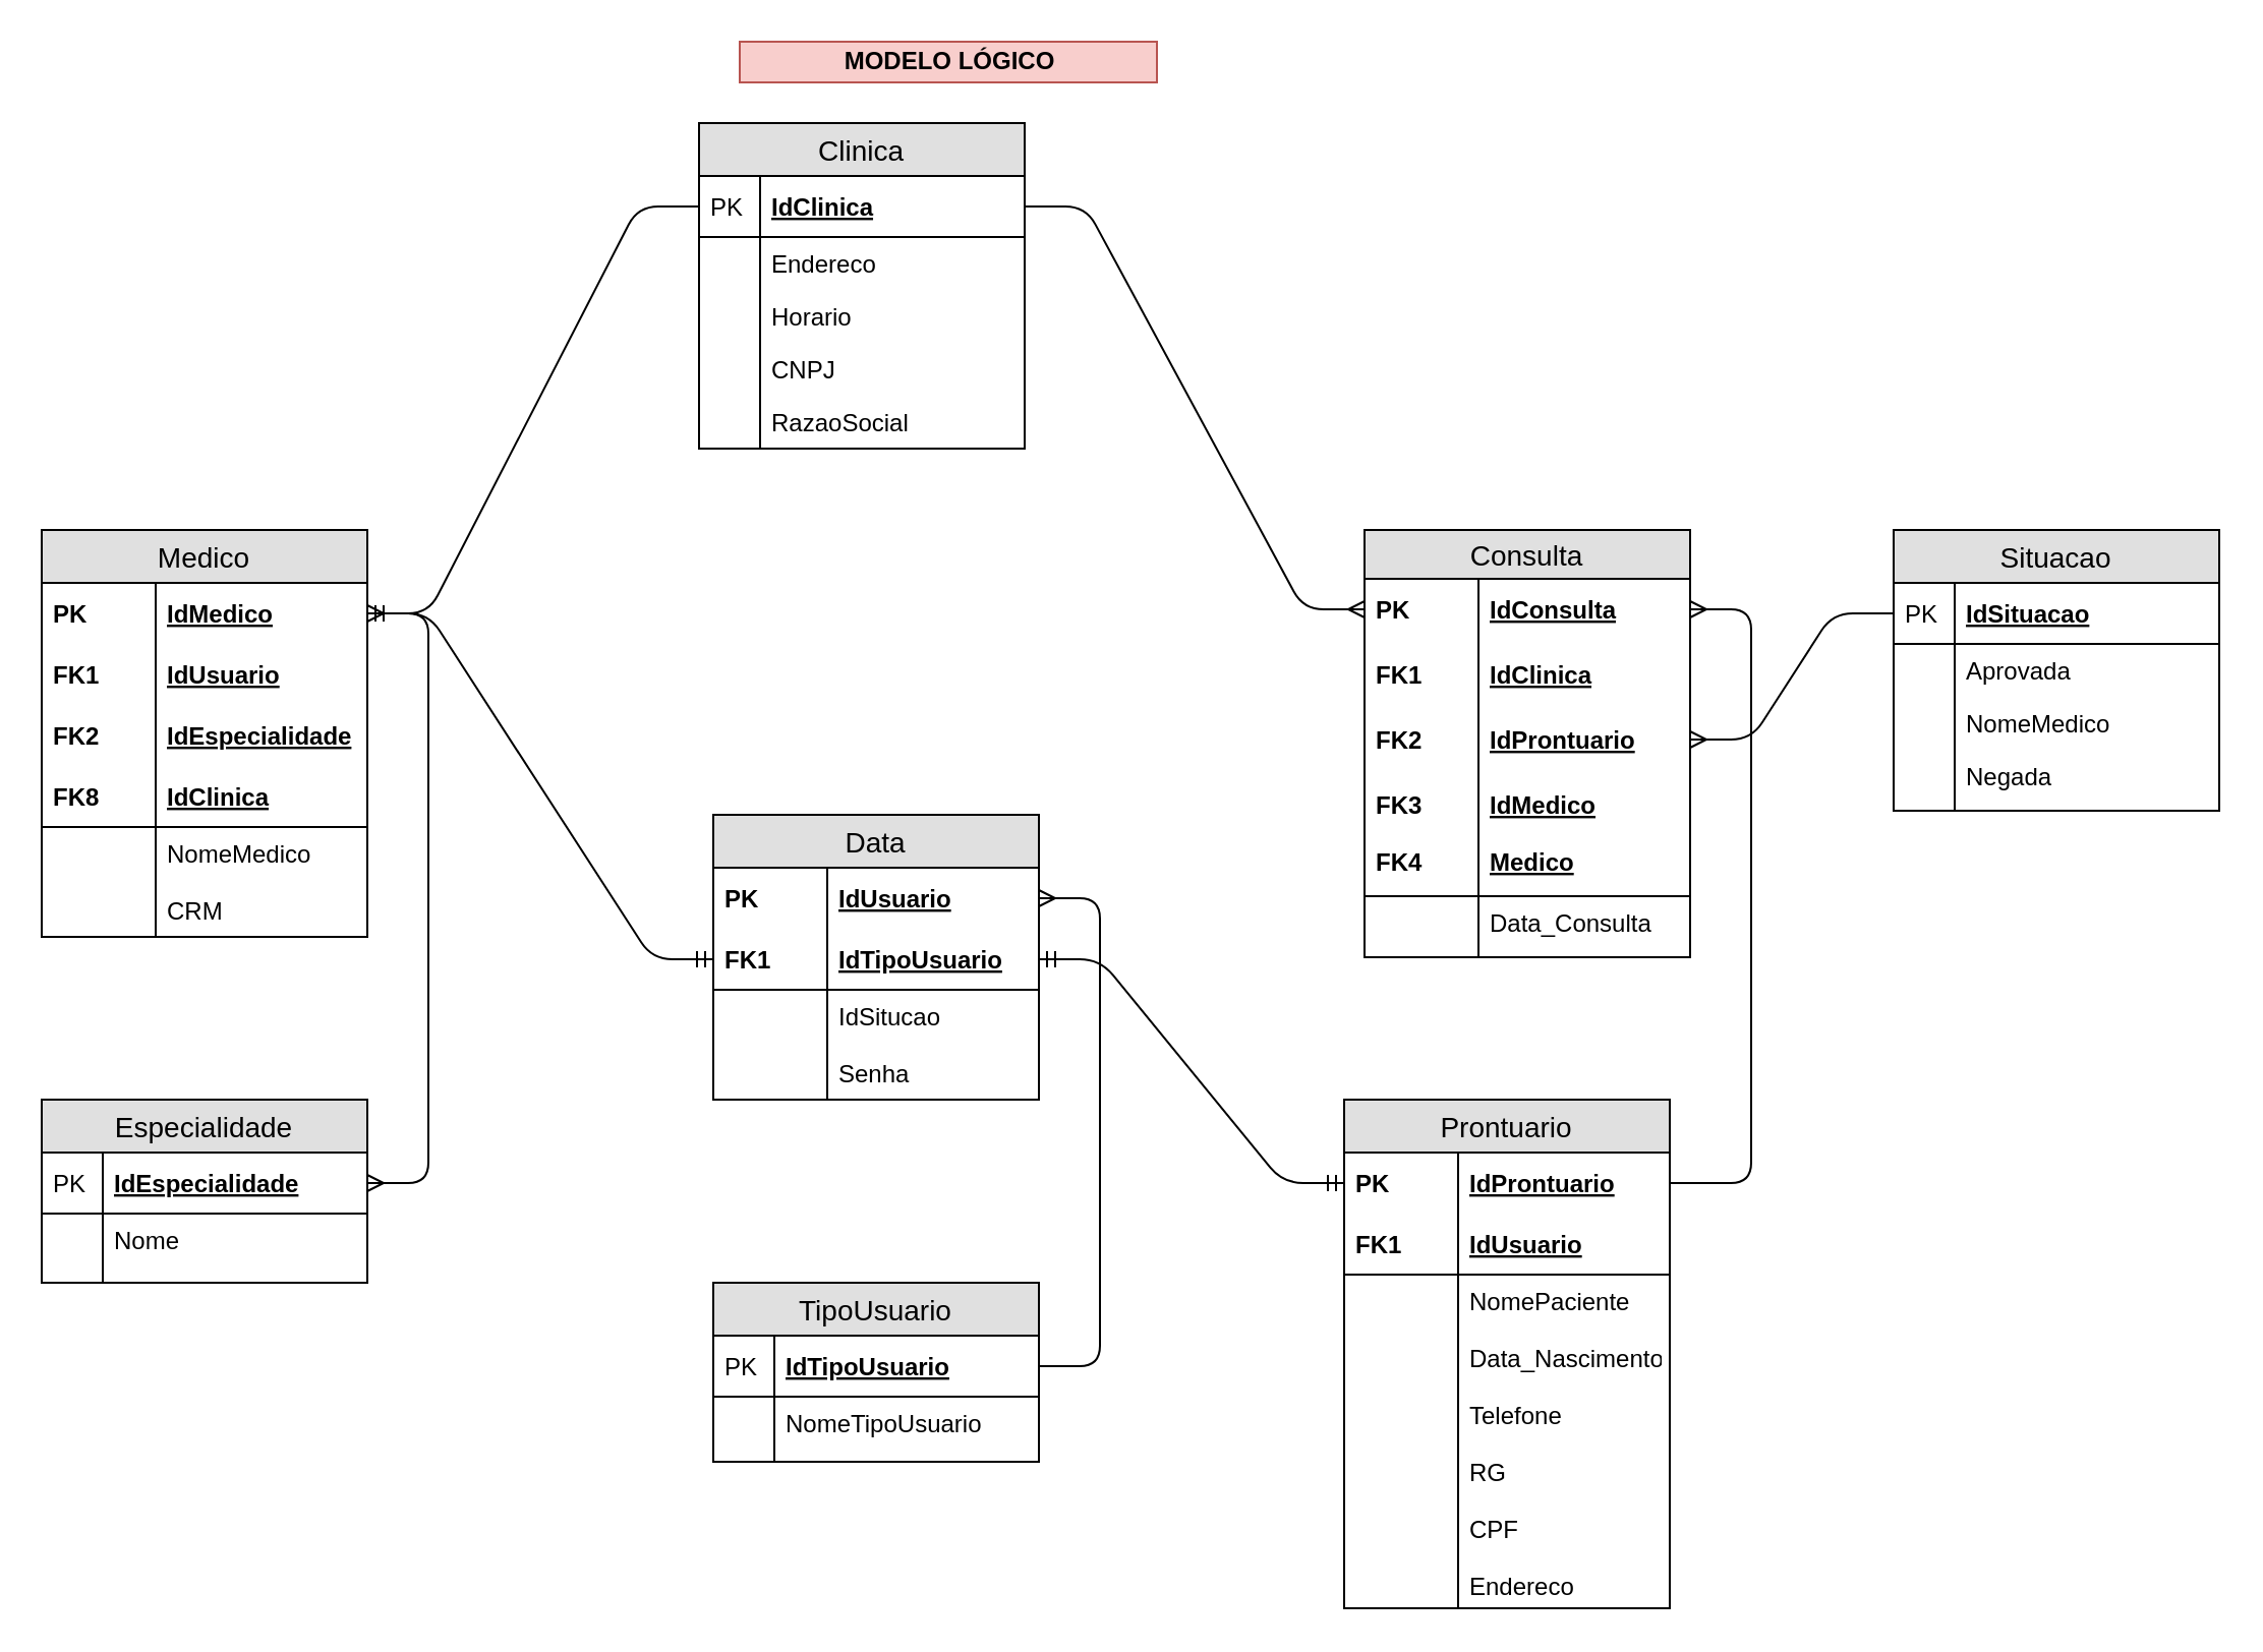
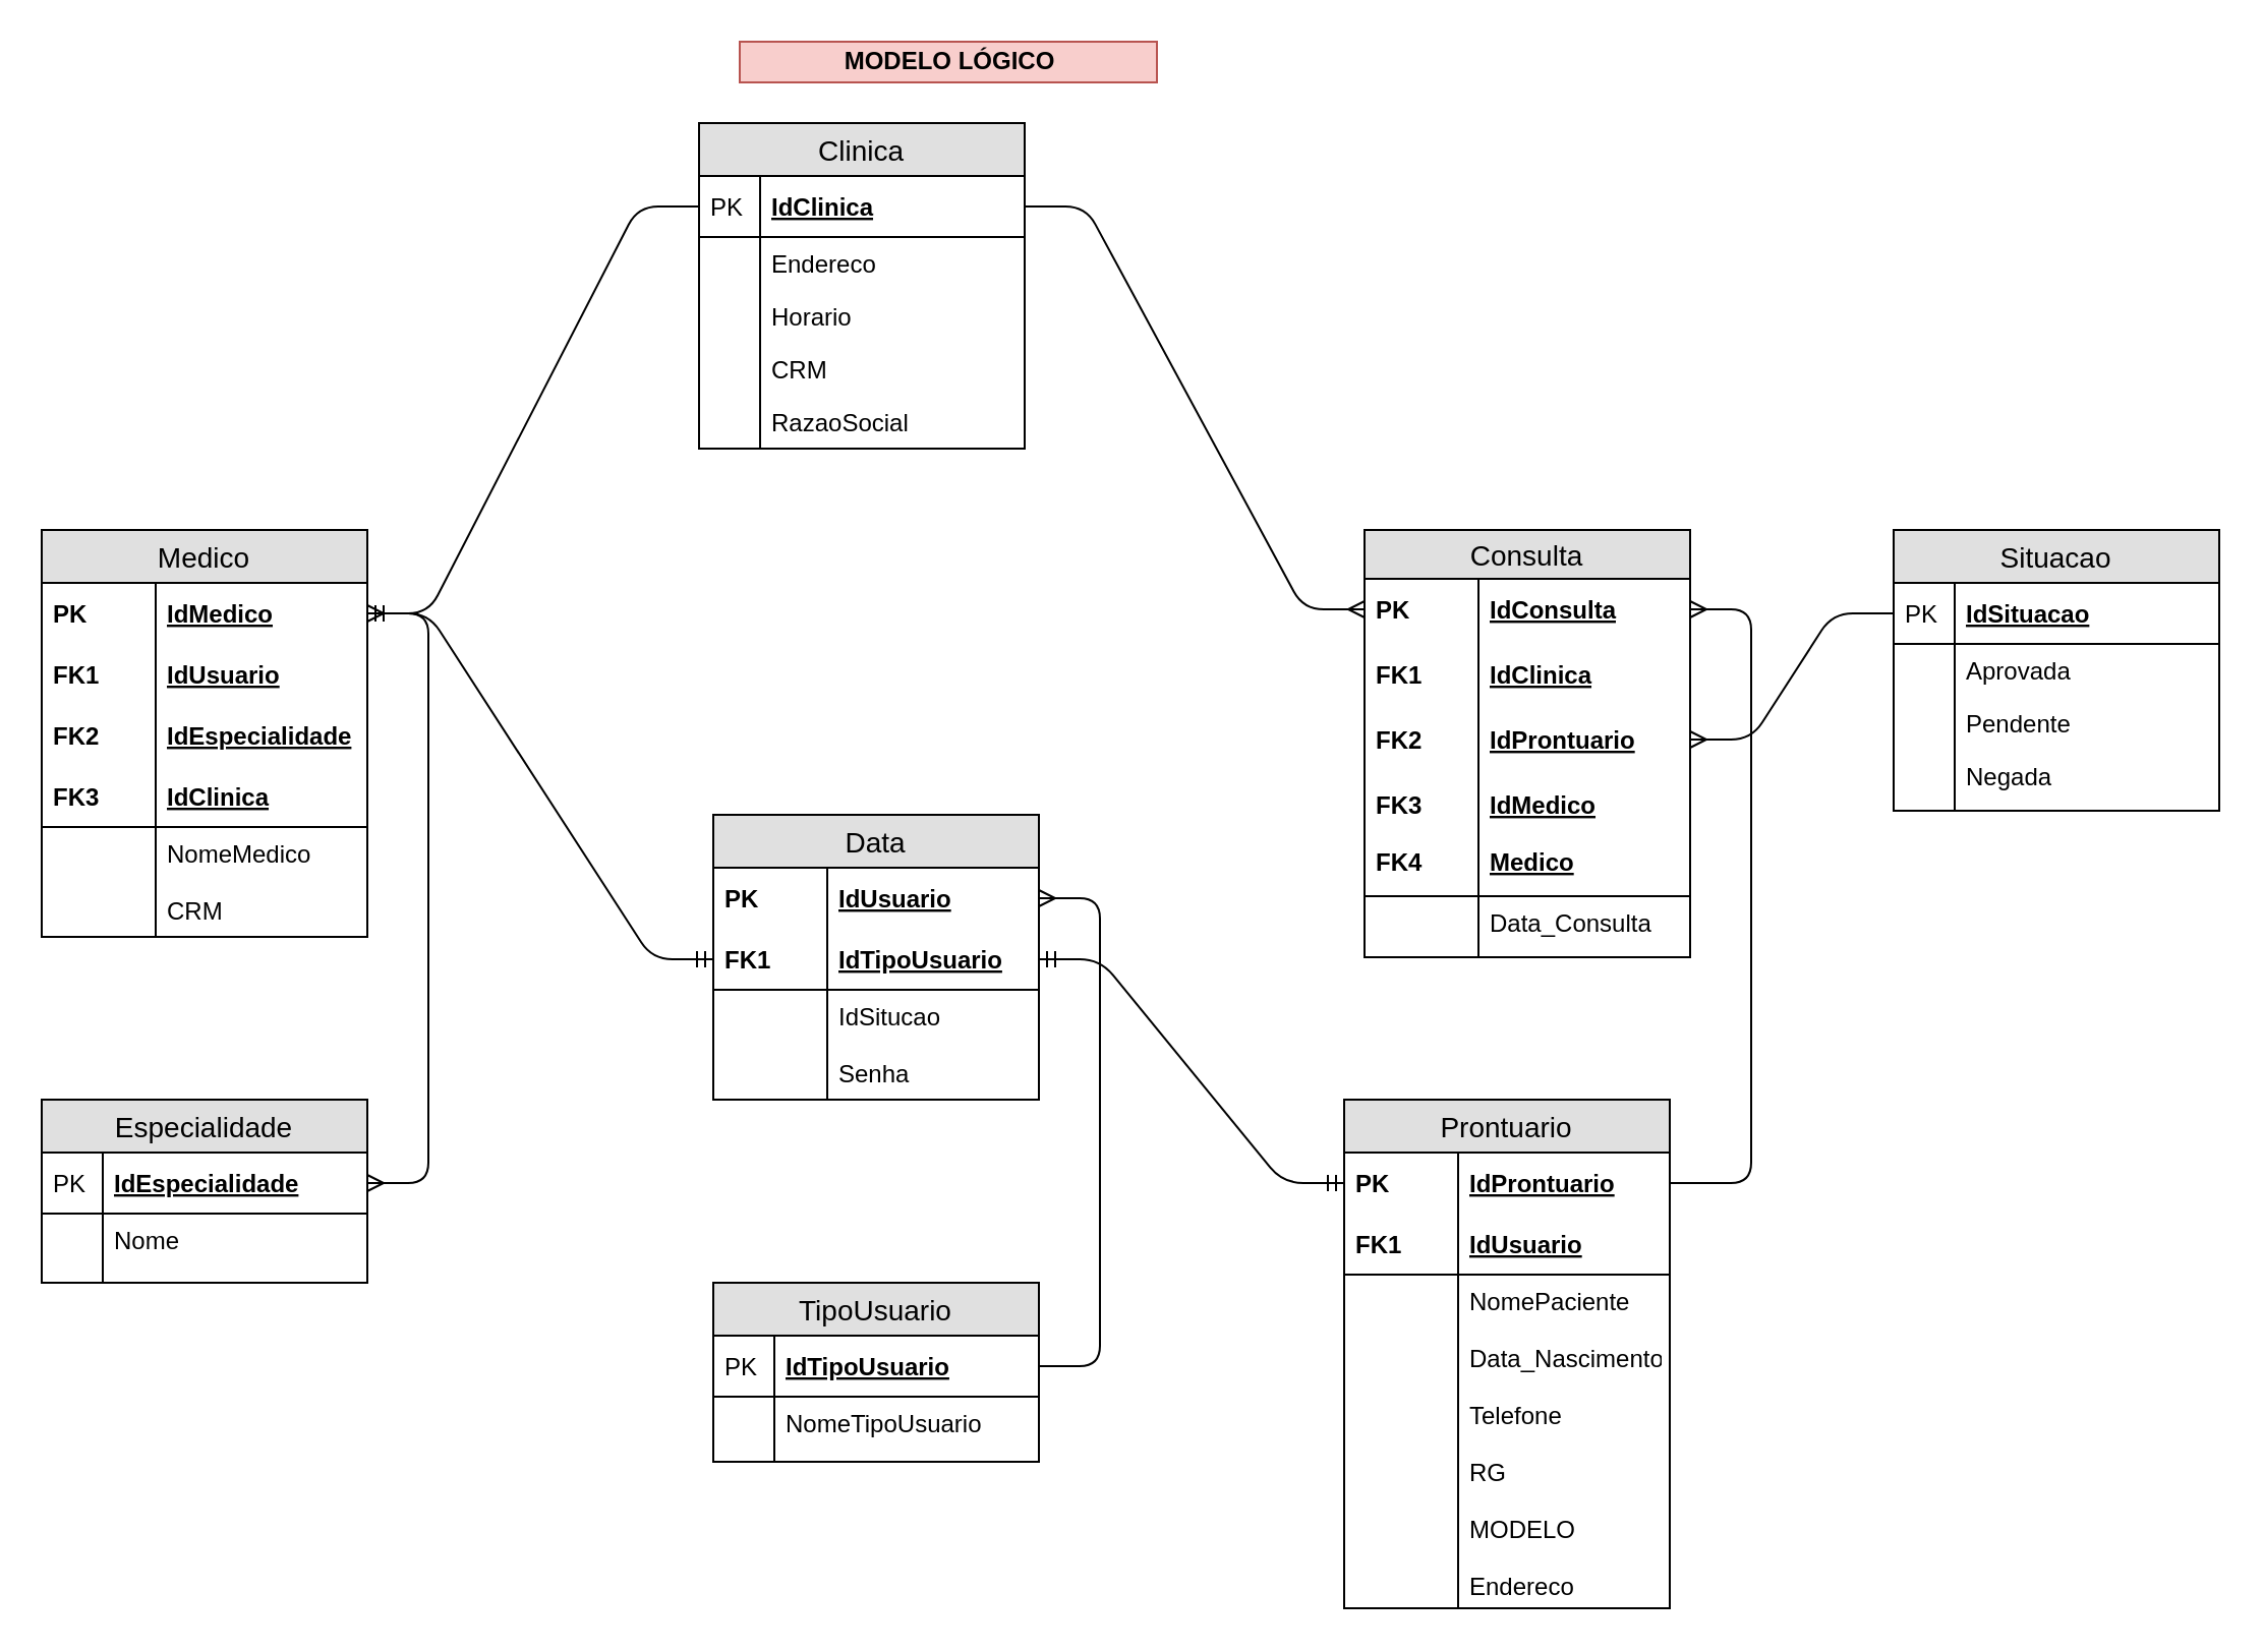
- <mxCell id="10" value="CNPJ" style="shape=partialRectangle;top=0;left=0;right=0;bottom=0;align=left;verticalAlign=top;fillColor=none;spacingLeft=34;spacingRight=4;overflow=hidden;rotatable=0;points=[[0,0.5],[1,0.5]];portConstraint=eastwest;dropTarget=0;fontSize=12;" parent="3" vertex="1"><mxGeometry y="108" width="160" height="26" as="geometry" /></mxCell>
+ <mxCell id="10" value="CRM" style="shape=partialRectangle;top=0;left=0;right=0;bottom=0;align=left;verticalAlign=top;fillColor=none;spacingLeft=34;spacingRight=4;overflow=hidden;rotatable=0;points=[[0,0.5],[1,0.5]];portConstraint=eastwest;dropTarget=0;fontSize=12;" parent="3" vertex="1"><mxGeometry y="108" width="160" height="26" as="geometry" /></mxCell>
- <mxCell id="84" value="NomeMedico" style="shape=partialRectangle;top=0;left=0;right=0;bottom=0;align=left;verticalAlign=top;fillColor=none;spacingLeft=34;spacingRight=4;overflow=hidden;rotatable=0;points=[[0,0.5],[1,0.5]];portConstraint=eastwest;dropTarget=0;fontSize=12;" parent="79" vertex="1"><mxGeometry y="82" width="160" height="26" as="geometry" /></mxCell>
+ <mxCell id="84" value="Pendente" style="shape=partialRectangle;top=0;left=0;right=0;bottom=0;align=left;verticalAlign=top;fillColor=none;spacingLeft=34;spacingRight=4;overflow=hidden;rotatable=0;points=[[0,0.5],[1,0.5]];portConstraint=eastwest;dropTarget=0;fontSize=12;" parent="79" vertex="1"><mxGeometry y="82" width="160" height="26" as="geometry" /></mxCell>
- <mxCell id="47" value="FK8" style="shape=partialRectangle;fontStyle=1;top=0;left=0;bottom=0;fillColor=none;align=left;verticalAlign=middle;spacingLeft=4;spacingRight=4;overflow=hidden;rotatable=0;points=[];portConstraint=eastwest;part=1;fontSize=12;" parent="46" vertex="1" connectable="0"><mxGeometry width="56" height="30" as="geometry" /></mxCell>
+ <mxCell id="47" value="FK3" style="shape=partialRectangle;fontStyle=1;top=0;left=0;bottom=0;fillColor=none;align=left;verticalAlign=middle;spacingLeft=4;spacingRight=4;overflow=hidden;rotatable=0;points=[];portConstraint=eastwest;part=1;fontSize=12;" parent="46" vertex="1" connectable="0"><mxGeometry width="56" height="30" as="geometry" /></mxCell>
- <mxCell id="37" value="NomePaciente&#10;&#10;Data_Nascimento&#10;&#10;Telefone&#10;&#10;RG&#10;&#10;CPF&#10;&#10;Endereco" style="shape=partialRectangle;top=0;left=0;right=0;bottom=0;align=left;verticalAlign=top;fillColor=none;spacingLeft=60;spacingRight=4;overflow=hidden;rotatable=0;points=[[0,0.5],[1,0.5]];portConstraint=eastwest;dropTarget=0;fontSize=12;" parent="32" vertex="1"><mxGeometry y="86" width="160" height="164" as="geometry" /></mxCell>
+ <mxCell id="37" value="NomePaciente&#10;&#10;Data_Nascimento&#10;&#10;Telefone&#10;&#10;RG&#10;&#10;MODELO&#10;&#10;Endereco" style="shape=partialRectangle;top=0;left=0;right=0;bottom=0;align=left;verticalAlign=top;fillColor=none;spacingLeft=60;spacingRight=4;overflow=hidden;rotatable=0;points=[[0,0.5],[1,0.5]];portConstraint=eastwest;dropTarget=0;fontSize=12;" parent="32" vertex="1"><mxGeometry y="86" width="160" height="164" as="geometry" /></mxCell>
